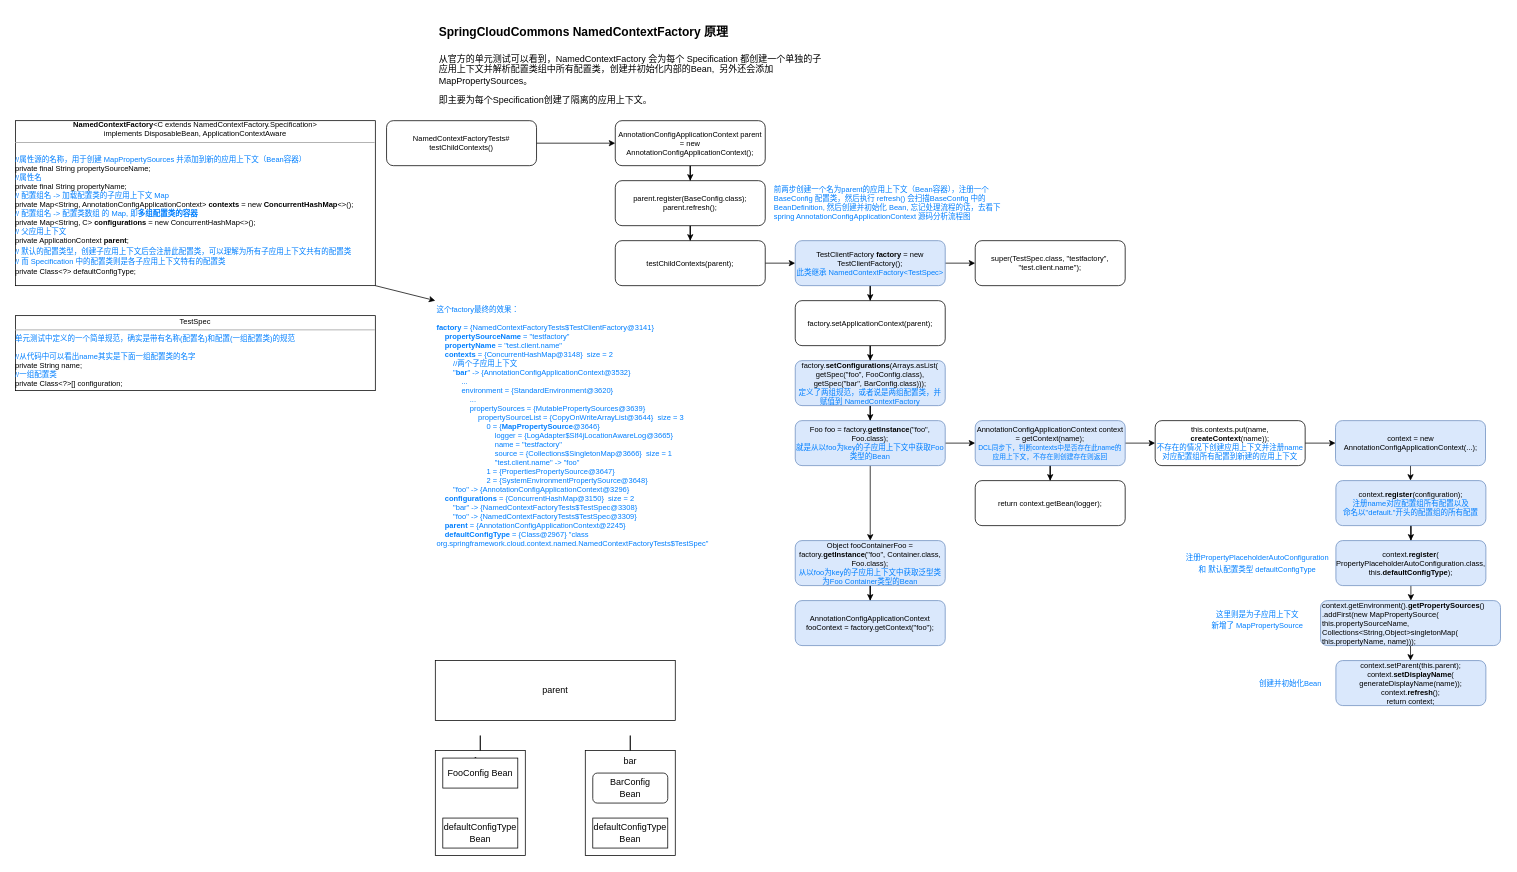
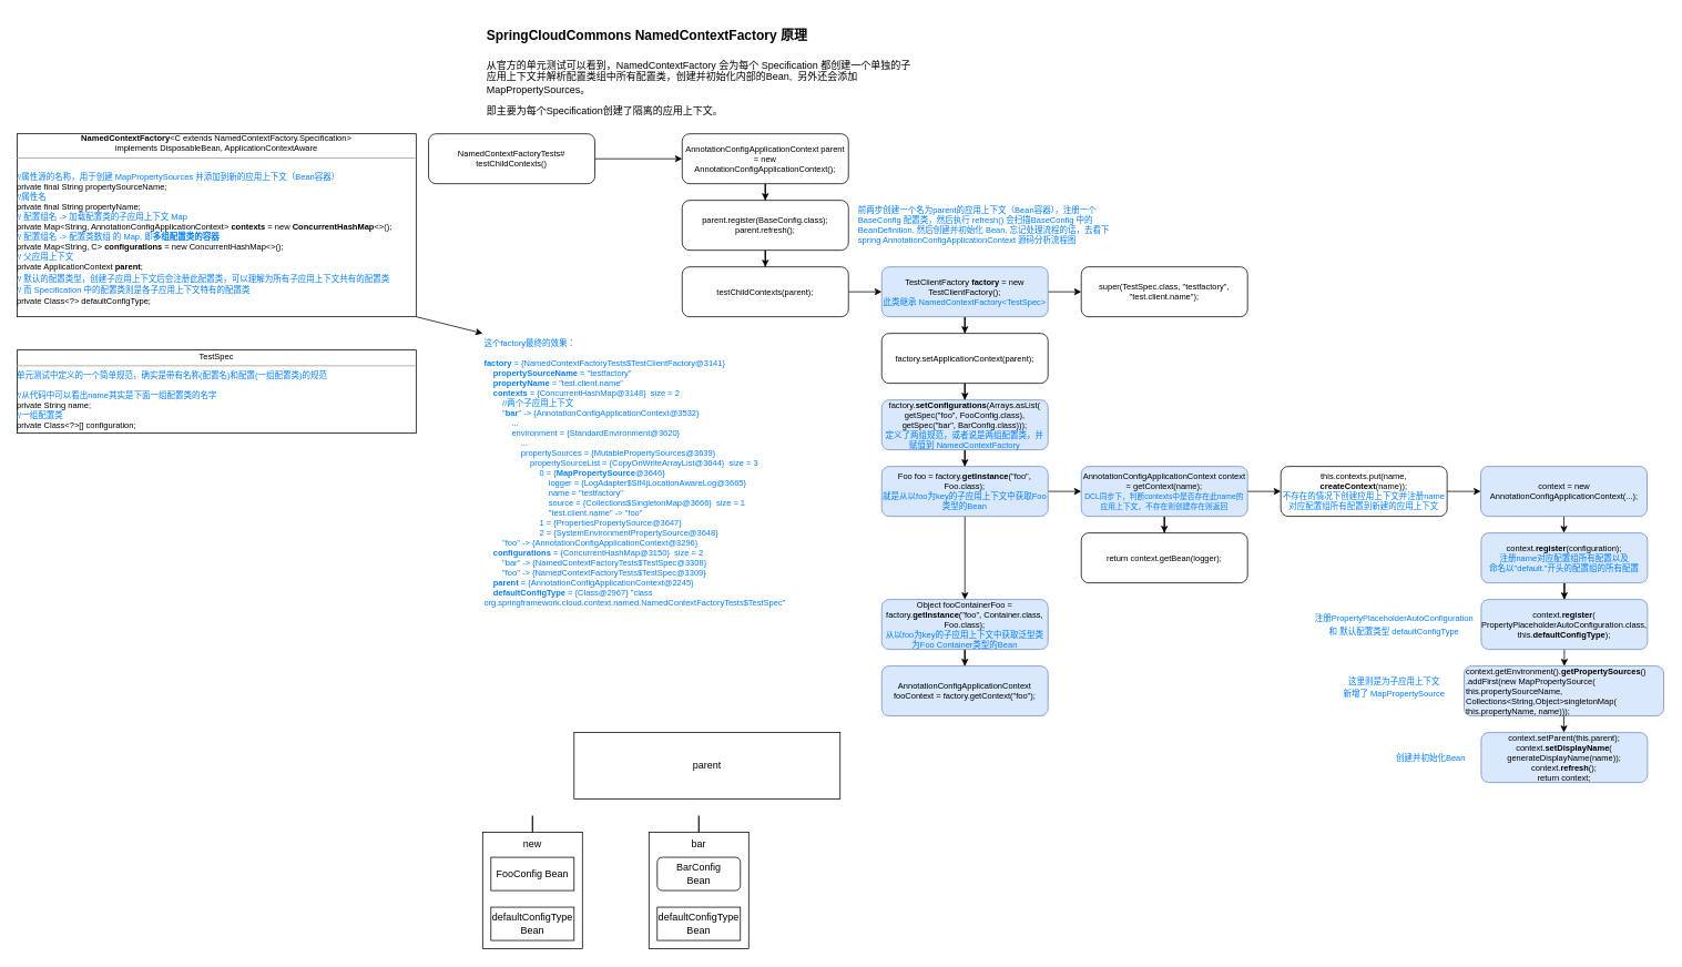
- <mxCell id="48" value="parent" style="rounded=0;whiteSpace=wrap;html=1;" vertex="1" parent="1"><mxGeometry x="580" y="880" width="320" height="80" as="geometry" /></mxCell>
+ <mxCell id="48" value="parent" style="rounded=0;whiteSpace=wrap;html=1;" vertex="1" parent="1"><mxGeometry x="690" y="880" width="320" height="80" as="geometry" /></mxCell>
- <mxCell id="50" value="foo&lt;br&gt;&lt;br&gt;" style="rounded=0;whiteSpace=wrap;html=1;verticalAlign=top;" vertex="1" parent="1"><mxGeometry x="580" y="1000" width="120" height="140" as="geometry" /></mxCell>
+ <mxCell id="50" value="new&lt;br&gt;&lt;br&gt;" style="rounded=0;whiteSpace=wrap;html=1;verticalAlign=top;" vertex="1" parent="1"><mxGeometry x="580" y="1000" width="120" height="140" as="geometry" /></mxCell>
- <mxCell id="53" value="FooConfig Bean" style="rounded=0;whiteSpace=wrap;html=1;" vertex="1" parent="1"><mxGeometry x="590" y="1010" width="100" height="40" as="geometry" /></mxCell>
+ <mxCell id="53" value="FooConfig Bean" style="rounded=0;whiteSpace=wrap;html=1;" vertex="1" parent="1"><mxGeometry x="590" y="1030" width="100" height="40" as="geometry" /></mxCell>
